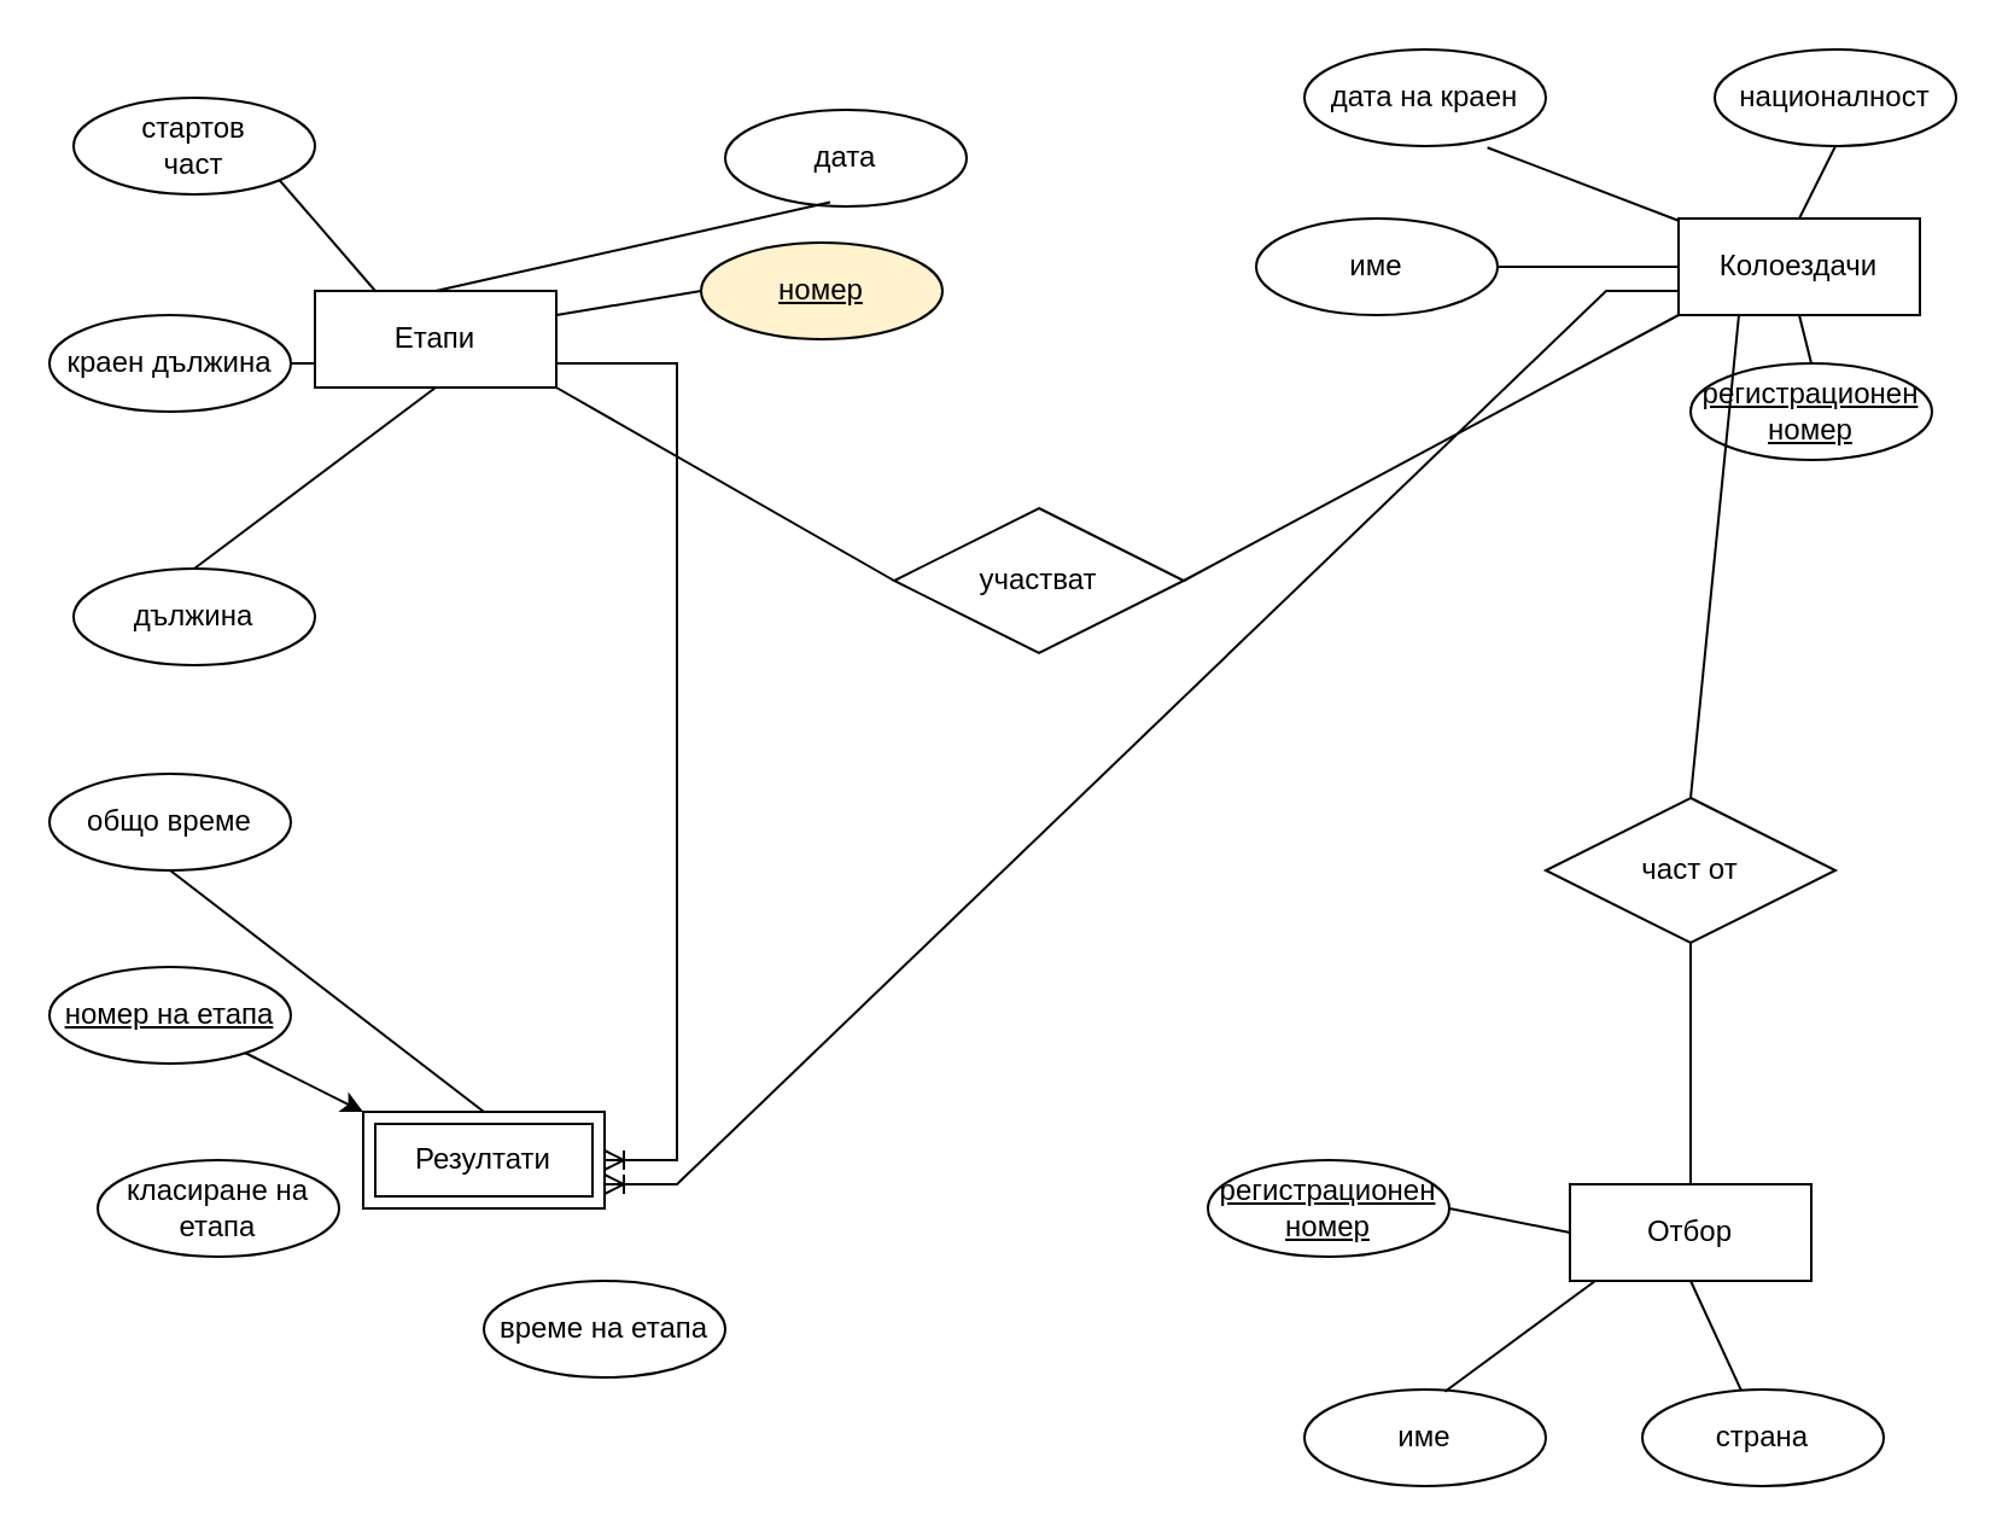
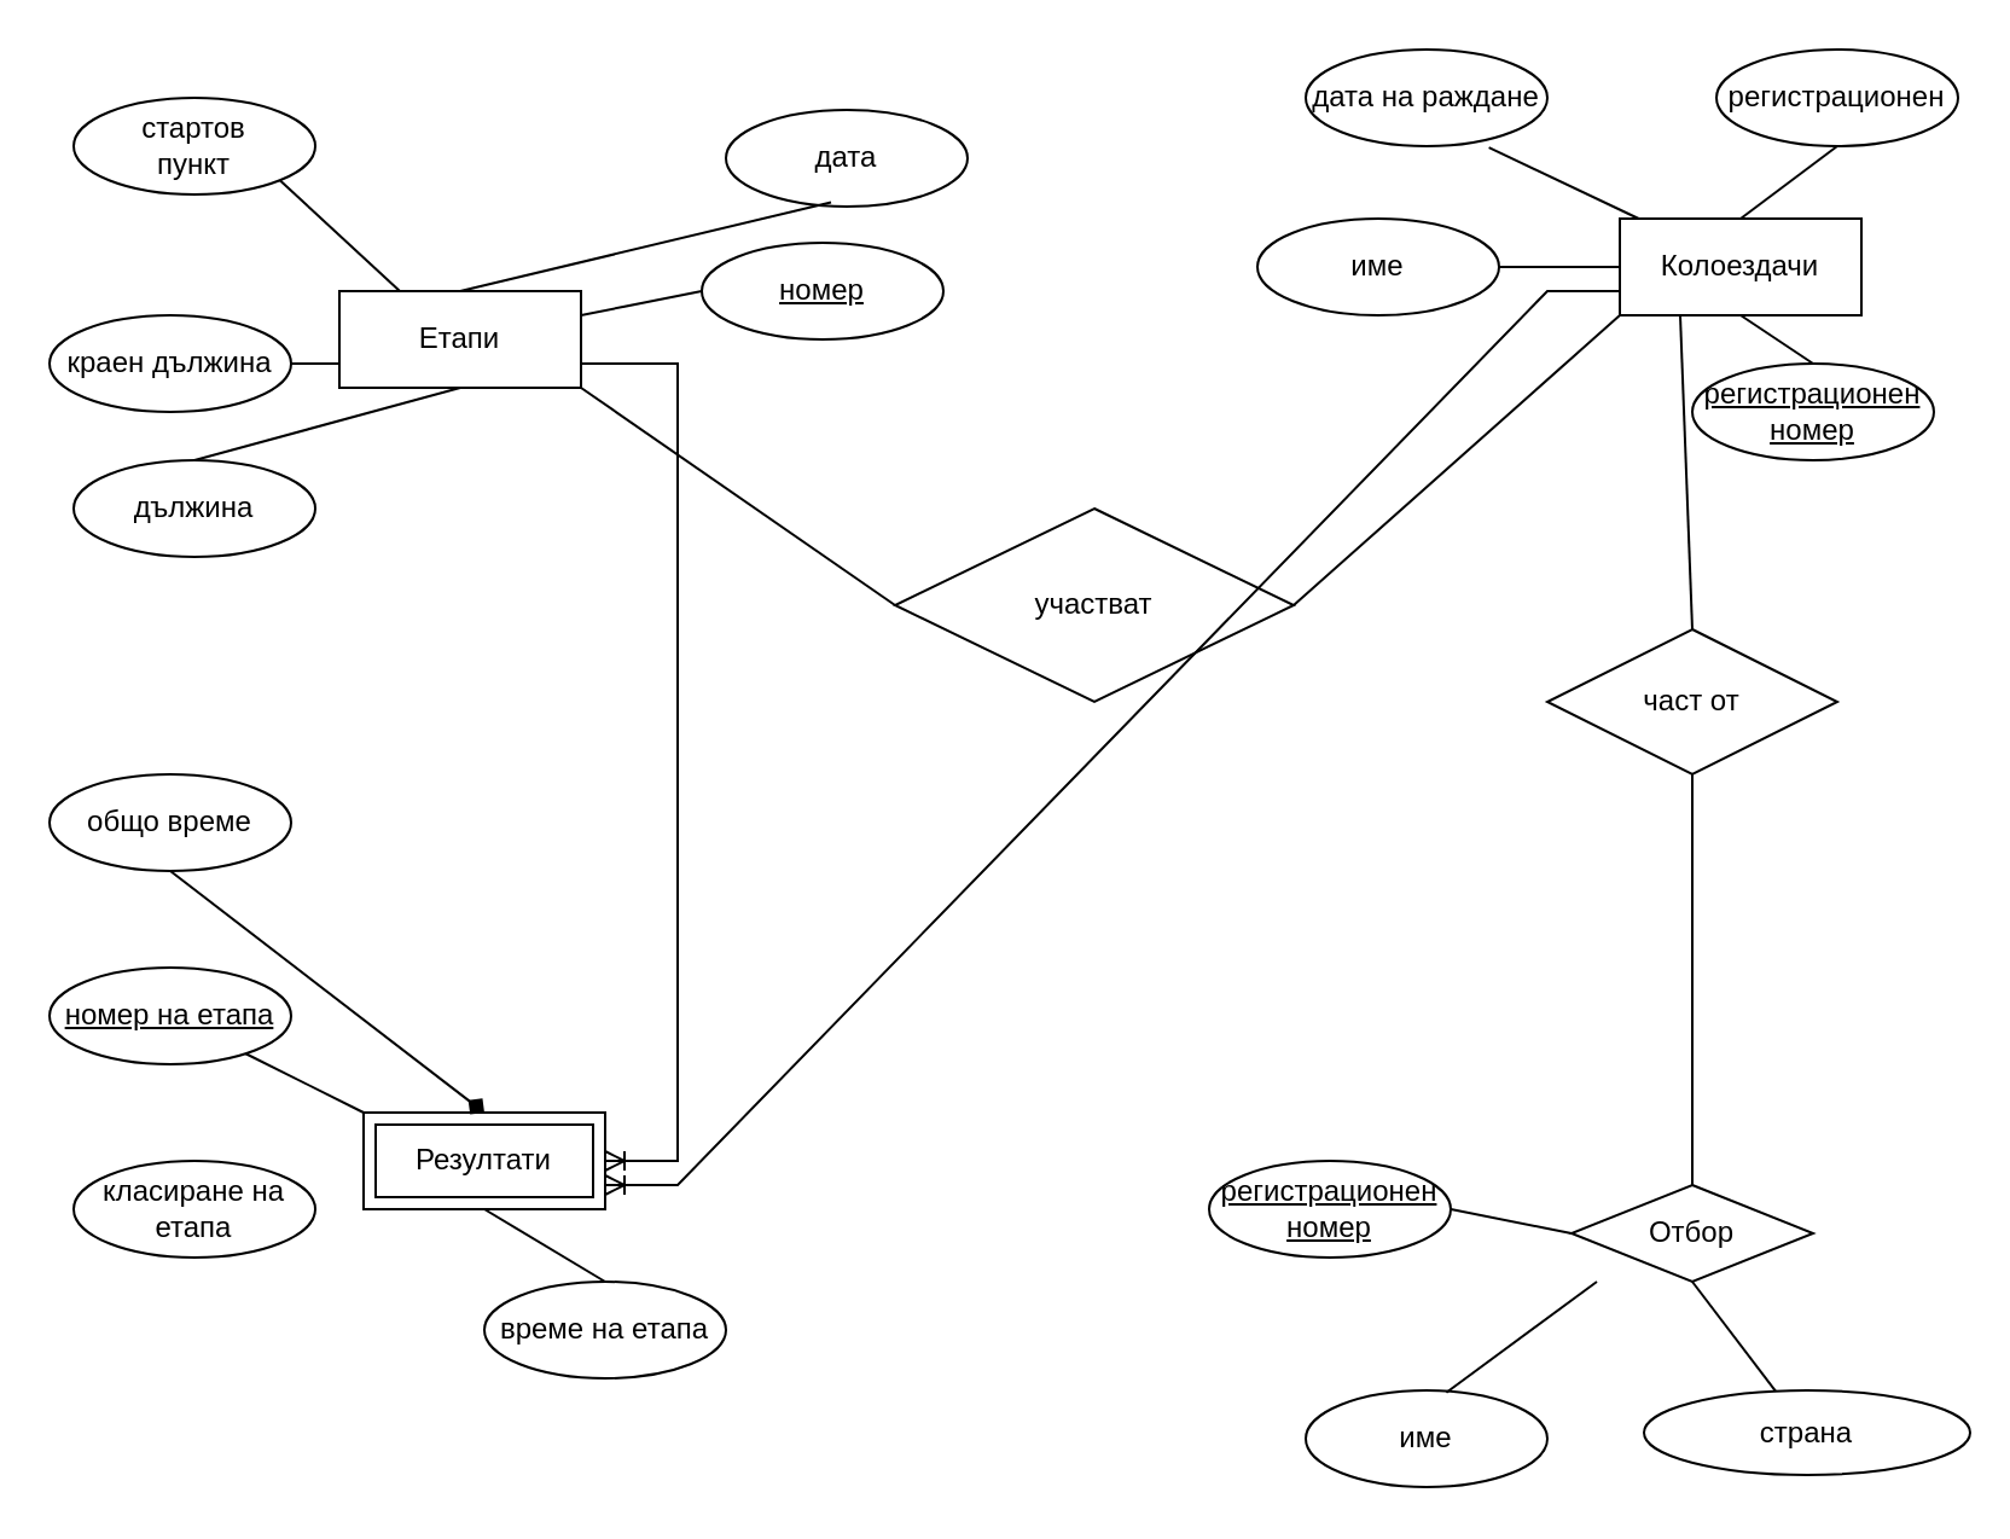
- <mxCell id="16" value="дата на краен" style="ellipse;whiteSpace=wrap;html=1;align=center;" parent="1" vertex="1"><mxGeometry x="540" y="20" width="100" height="40" as="geometry" /></mxCell>
+ <mxCell id="16" value="дата на раждане" style="ellipse;whiteSpace=wrap;html=1;align=center;" parent="1" vertex="1"><mxGeometry x="540" y="20" width="100" height="40" as="geometry" /></mxCell>
- <mxCell id="14" value="националност" style="ellipse;whiteSpace=wrap;html=1;align=center;" parent="1" vertex="1"><mxGeometry x="710" y="20" width="100" height="40" as="geometry" /></mxCell>
+ <mxCell id="14" value="регистрационен" style="ellipse;whiteSpace=wrap;html=1;align=center;" parent="1" vertex="1"><mxGeometry x="710" y="20" width="100" height="40" as="geometry" /></mxCell>
- <mxCell id="3" value="стартов&lt;div&gt;част&lt;/div&gt;" style="ellipse;whiteSpace=wrap;html=1;align=center;" parent="1" vertex="1"><mxGeometry x="30" y="40" width="100" height="40" as="geometry" /></mxCell>
+ <mxCell id="3" value="стартов&lt;div&gt;пункт&lt;/div&gt;" style="ellipse;whiteSpace=wrap;html=1;align=center;" parent="1" vertex="1"><mxGeometry x="30" y="40" width="100" height="40" as="geometry" /></mxCell>
- <mxCell id="13" value="Колоездачи" style="whiteSpace=wrap;html=1;align=center;" parent="1" vertex="1"><mxGeometry x="695" y="90" width="100" height="40" as="geometry" /></mxCell>
+ <mxCell id="13" value="Колоездачи" style="whiteSpace=wrap;html=1;align=center;" parent="1" vertex="1"><mxGeometry x="670" y="90" width="100" height="40" as="geometry" /></mxCell>
- <mxCell id="4" value="&lt;u&gt;номер&lt;/u&gt;" style="ellipse;whiteSpace=wrap;html=1;align=center;fillColor=#fff2cc;" parent="1" vertex="1"><mxGeometry x="290" y="100" width="100" height="40" as="geometry" /></mxCell>
+ <mxCell id="4" value="&lt;u&gt;номер&lt;/u&gt;" style="ellipse;whiteSpace=wrap;html=1;align=center;" parent="1" vertex="1"><mxGeometry x="290" y="100" width="100" height="40" as="geometry" /></mxCell>
- <mxCell id="2" value="Етапи" style="whiteSpace=wrap;html=1;align=center;" parent="1" vertex="1"><mxGeometry x="130" y="120" width="100" height="40" as="geometry" /></mxCell>
+ <mxCell id="2" value="Етапи" style="whiteSpace=wrap;html=1;align=center;" parent="1" vertex="1"><mxGeometry x="140" y="120" width="100" height="40" as="geometry" /></mxCell>
- <mxCell id="22" value="участват" style="shape=rhombus;perimeter=rhombusPerimeter;whiteSpace=wrap;html=1;align=center;" parent="1" vertex="1"><mxGeometry x="370" y="210" width="120" height="60" as="geometry" /></mxCell>
+ <mxCell id="22" value="участват" style="shape=rhombus;perimeter=rhombusPerimeter;whiteSpace=wrap;html=1;align=center;" parent="1" vertex="1"><mxGeometry x="370" y="210" width="165" height="80" as="geometry" /></mxCell>
- <mxCell id="5" value="дължина" style="ellipse;whiteSpace=wrap;html=1;align=center;" parent="1" vertex="1"><mxGeometry x="30" y="235" width="100" height="40" as="geometry" /></mxCell>
+ <mxCell id="5" value="дължина" style="ellipse;whiteSpace=wrap;html=1;align=center;" parent="1" vertex="1"><mxGeometry x="30" y="190" width="100" height="40" as="geometry" /></mxCell>
- <mxCell id="25" value="част от" style="shape=rhombus;perimeter=rhombusPerimeter;whiteSpace=wrap;html=1;align=center;" parent="1" vertex="1"><mxGeometry x="640" y="330" width="120" height="60" as="geometry" /></mxCell>
+ <mxCell id="25" value="част от" style="shape=rhombus;perimeter=rhombusPerimeter;whiteSpace=wrap;html=1;align=center;" parent="1" vertex="1"><mxGeometry x="640" y="260" width="120" height="60" as="geometry" /></mxCell>
- <mxCell id="41" value="" style="endArrow=classic;html=1;rounded=0;entryX=0;entryY=0;entryDx=0;entryDy=0;" parent="1" source="36" target="35" edge="1"><mxGeometry relative="1" as="geometry"><mxPoint x="300" y="460" as="sourcePoint" /><mxPoint x="460" y="460" as="targetPoint" /></mxGeometry></mxCell>
+ <mxCell id="41" value="" style="endArrow=none;html=1;rounded=0;entryX=0;entryY=0;entryDx=0;entryDy=0;" parent="1" source="36" target="35" edge="1"><mxGeometry relative="1" as="geometry"><mxPoint x="300" y="460" as="sourcePoint" /><mxPoint x="460" y="460" as="targetPoint" /></mxGeometry></mxCell>
- <mxCell id="40" value="" style="endArrow=none;html=1;rounded=0;exitX=0.5;exitY=1;exitDx=0;exitDy=0;entryX=0.5;entryY=0;entryDx=0;entryDy=0;" parent="1" source="39" target="35" edge="1"><mxGeometry relative="1" as="geometry"><mxPoint x="300" y="460" as="sourcePoint" /><mxPoint x="460" y="460" as="targetPoint" /></mxGeometry></mxCell>
+ <mxCell id="40" value="" style="endArrow=diamond;html=1;rounded=0;exitX=0.5;exitY=1;exitDx=0;exitDy=0;entryX=0.5;entryY=0;entryDx=0;entryDy=0;" parent="1" source="39" target="35" edge="1"><mxGeometry relative="1" as="geometry"><mxPoint x="300" y="460" as="sourcePoint" /><mxPoint x="460" y="460" as="targetPoint" /></mxGeometry></mxCell>
- <mxCell id="37" value="класиране на етапа" style="ellipse;whiteSpace=wrap;html=1;align=center;" parent="1" vertex="1"><mxGeometry x="40" y="480" width="100" height="40" as="geometry" /></mxCell>
+ <mxCell id="37" value="класиране на етапа" style="ellipse;whiteSpace=wrap;html=1;align=center;" parent="1" vertex="1"><mxGeometry x="30" y="480" width="100" height="40" as="geometry" /></mxCell>
- <mxCell id="26" value="Отбор" style="whiteSpace=wrap;html=1;align=center;" parent="1" vertex="1"><mxGeometry x="650" y="490" width="100" height="40" as="geometry" /></mxCell>
+ <mxCell id="26" value="Отбор" style="rhombus;whiteSpace=wrap;html=1;align=center;" parent="1" vertex="1"><mxGeometry x="650" y="490" width="100" height="40" as="geometry" /></mxCell>
+ <mxCell id="42" value="" style="endArrow=none;html=1;rounded=0;exitX=0.5;exitY=1;exitDx=0;exitDy=0;entryX=0.5;entryY=0;entryDx=0;entryDy=0;" parent="1" source="35" target="38" edge="1"><mxGeometry relative="1" as="geometry"><mxPoint x="300" y="460" as="sourcePoint" /><mxPoint x="460" y="460" as="targetPoint" /></mxGeometry></mxCell>
- <mxCell id="31" value="страна" style="ellipse;whiteSpace=wrap;html=1;align=center;" parent="1" vertex="1"><mxGeometry x="680" y="575" width="100" height="40" as="geometry" /></mxCell>
+ <mxCell id="31" value="страна" style="ellipse;whiteSpace=wrap;html=1;align=center;" parent="1" vertex="1"><mxGeometry x="680" y="575" width="135" height="35" as="geometry" /></mxCell>
